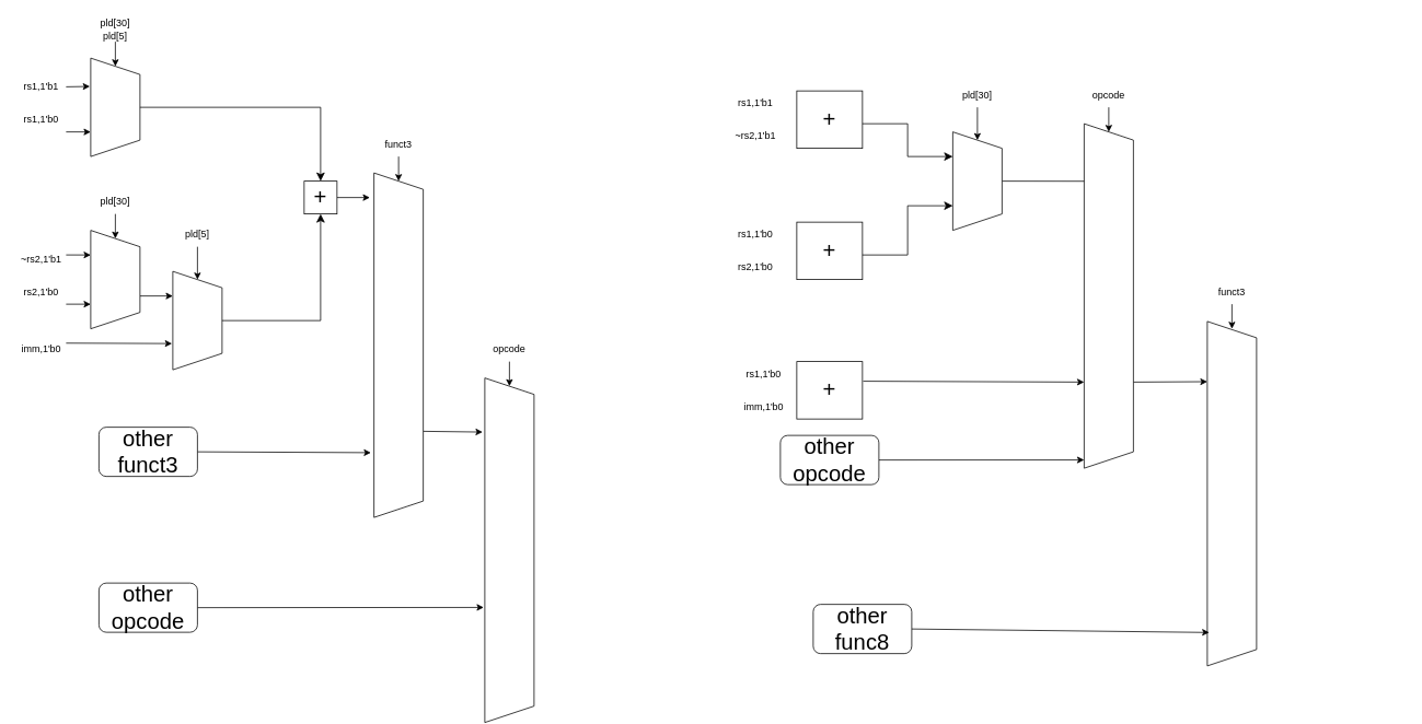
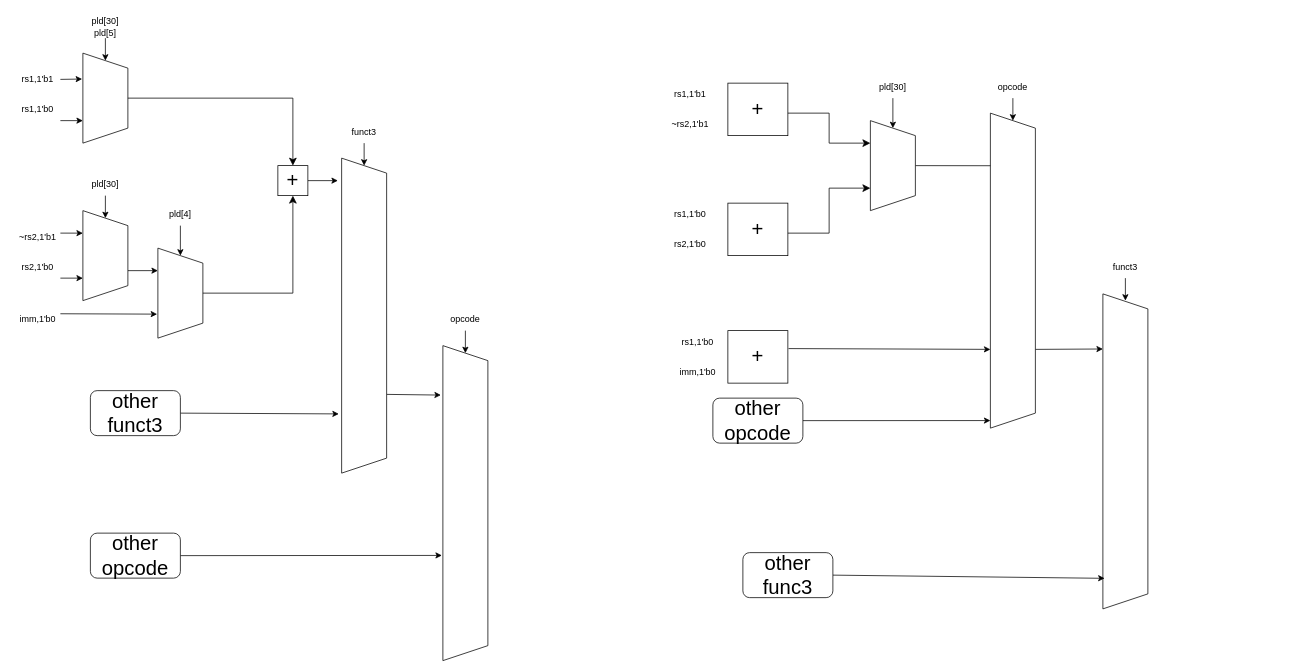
- <mxCell id="27" value="pld[5]" style="text;strokeColor=none;align=center;fillColor=none;html=1;verticalAlign=middle;whiteSpace=wrap;rounded=0;" parent="1" vertex="1"><mxGeometry x="210" y="270" width="60" height="30" as="geometry" /></mxCell>
+ <mxCell id="27" value="pld[4]" style="text;strokeColor=none;align=center;fillColor=none;html=1;verticalAlign=middle;whiteSpace=wrap;rounded=0;" parent="1" vertex="1"><mxGeometry x="210" y="270" width="60" height="30" as="geometry" /></mxCell>
- <mxCell id="61" value="other&lt;br&gt;func8" style="rounded=1;whiteSpace=wrap;html=1;fontSize=27;" parent="1" vertex="1"><mxGeometry x="990" y="736" width="120" height="60" as="geometry" /></mxCell>
+ <mxCell id="61" value="other&lt;br&gt;func3" style="rounded=1;whiteSpace=wrap;html=1;fontSize=27;" parent="1" vertex="1"><mxGeometry x="990" y="736" width="120" height="60" as="geometry" /></mxCell>
